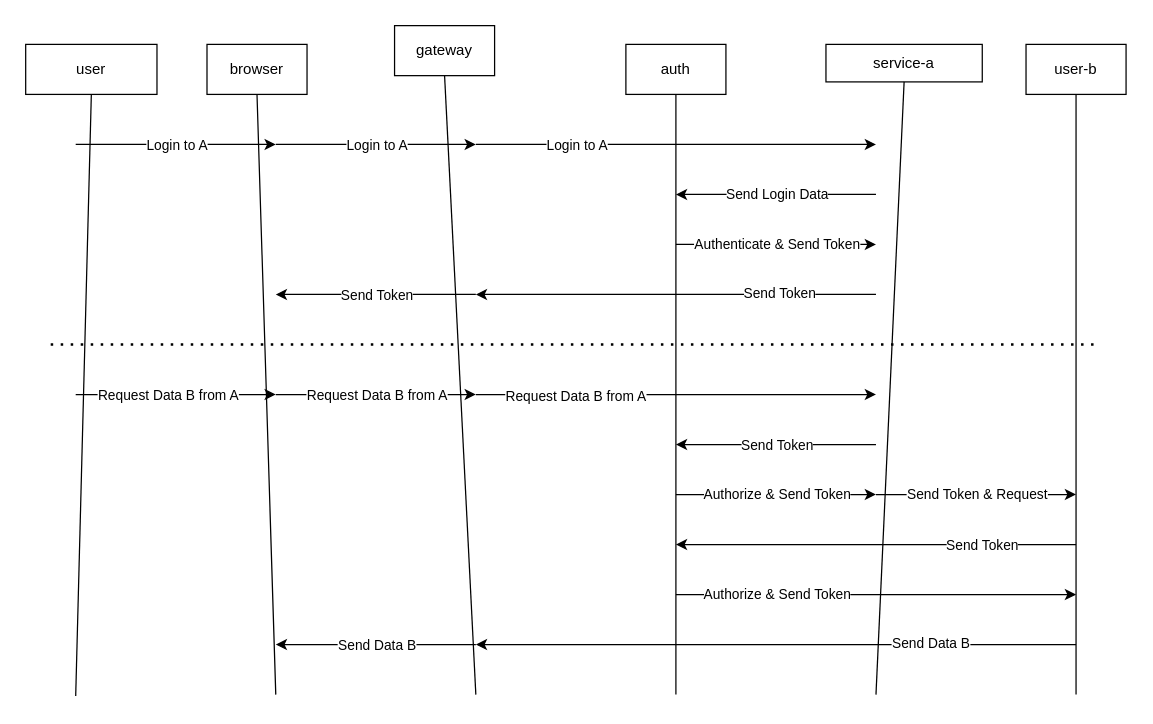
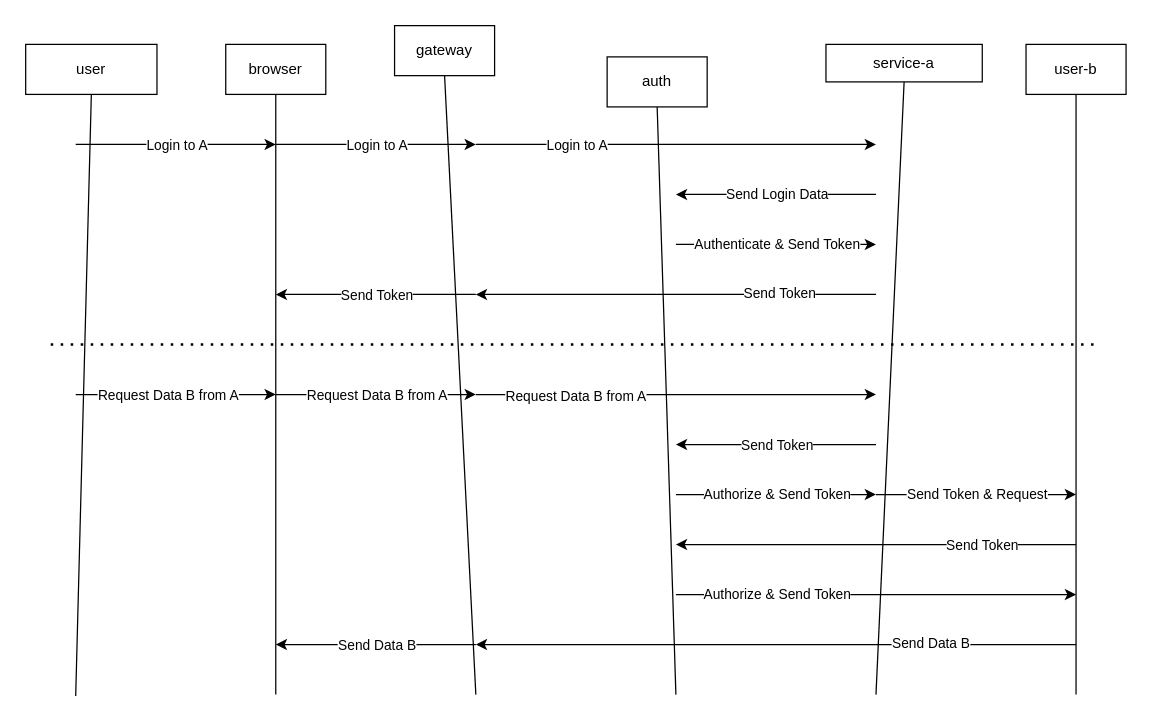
- <mxCell id="3" value="browser" style="rounded=0;whiteSpace=wrap;html=1;" vertex="1" parent="1"><mxGeometry x="165" y="35" width="80" height="40" as="geometry" /></mxCell>
+ <mxCell id="3" value="browser" style="rounded=0;whiteSpace=wrap;html=1;" vertex="1" parent="1"><mxGeometry x="180" y="35" width="80" height="40" as="geometry" /></mxCell>
- <mxCell id="6" value="auth" style="rounded=0;whiteSpace=wrap;html=1;" vertex="1" parent="1"><mxGeometry x="500" y="35" width="80" height="40" as="geometry" /></mxCell>
+ <mxCell id="6" value="auth" style="rounded=0;whiteSpace=wrap;html=1;" vertex="1" parent="1"><mxGeometry x="485" y="45" width="80" height="40" as="geometry" /></mxCell>
